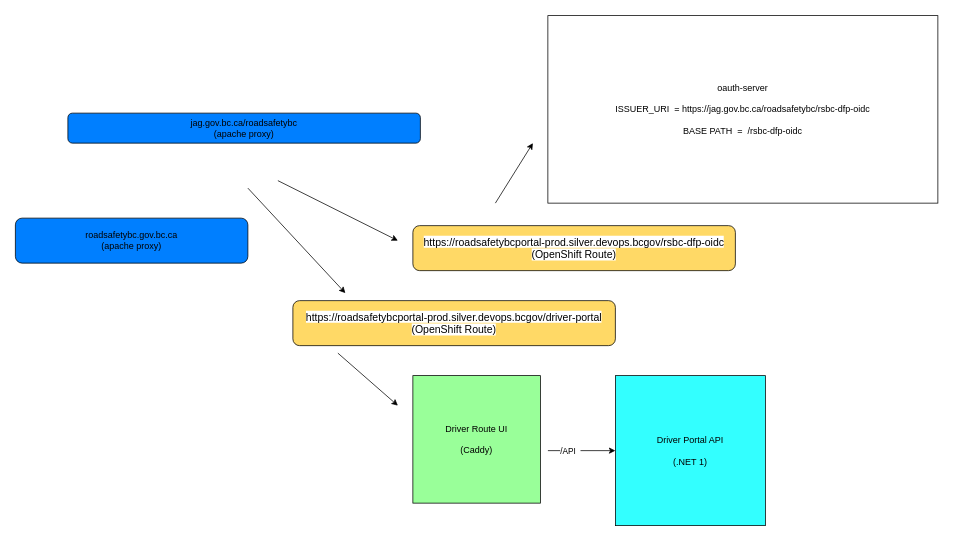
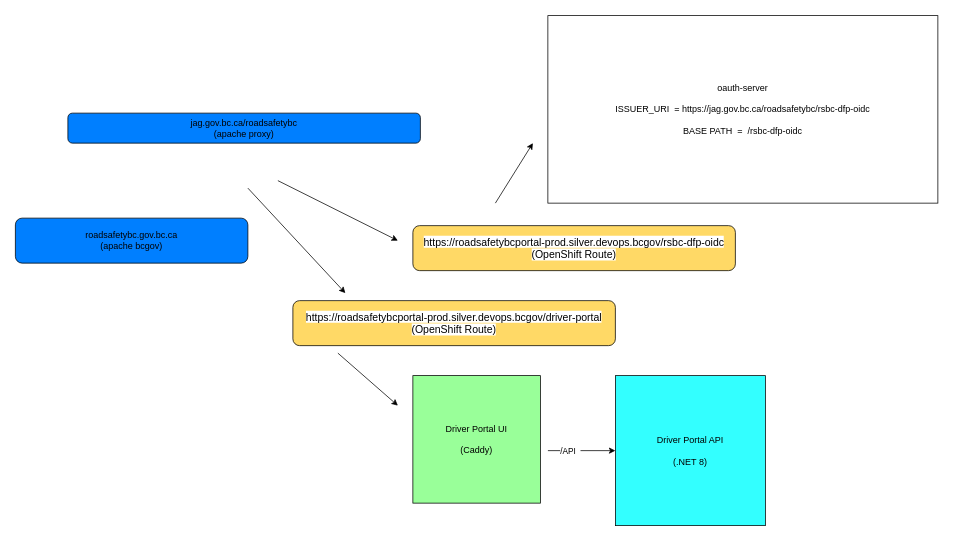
- <mxCell id="14" value="roadsafetybc.gov.bc.ca&lt;br&gt;(apache proxy)" style="rounded=1;whiteSpace=wrap;html=1;fillColor=#007FFF;" parent="1" vertex="1"><mxGeometry x="20" y="290" width="310" height="60" as="geometry" /></mxCell>
+ <mxCell id="14" value="roadsafetybc.gov.bc.ca&lt;br&gt;(apache bcgov)" style="rounded=1;whiteSpace=wrap;html=1;fillColor=#007FFF;" parent="1" vertex="1"><mxGeometry x="20" y="290" width="310" height="60" as="geometry" /></mxCell>
- <mxCell id="4" value="Driver Route UI&lt;div&gt;&lt;br&gt;&lt;/div&gt;&lt;div&gt;(Caddy)&lt;/div&gt;" style="whiteSpace=wrap;html=1;aspect=fixed;fillColor=#99FF99;" parent="1" vertex="1"><mxGeometry x="550" y="500" width="170" height="170" as="geometry" /></mxCell>
+ <mxCell id="4" value="Driver Portal UI&lt;div&gt;&lt;br&gt;&lt;/div&gt;&lt;div&gt;(Caddy)&lt;/div&gt;" style="whiteSpace=wrap;html=1;aspect=fixed;fillColor=#99FF99;" parent="1" vertex="1"><mxGeometry x="550" y="500" width="170" height="170" as="geometry" /></mxCell>
- <mxCell id="5" value="Driver Portal API&lt;div&gt;&lt;br&gt;&lt;/div&gt;&lt;div&gt;(.NET 1)&lt;/div&gt;" style="whiteSpace=wrap;html=1;aspect=fixed;fillColor=#33FFFF;" parent="1" vertex="1"><mxGeometry x="820" y="500" width="200" height="200" as="geometry" /></mxCell>
+ <mxCell id="5" value="Driver Portal API&lt;div&gt;&lt;br&gt;&lt;/div&gt;&lt;div&gt;(.NET 8)&lt;/div&gt;" style="whiteSpace=wrap;html=1;aspect=fixed;fillColor=#33FFFF;" parent="1" vertex="1"><mxGeometry x="820" y="500" width="200" height="200" as="geometry" /></mxCell>
